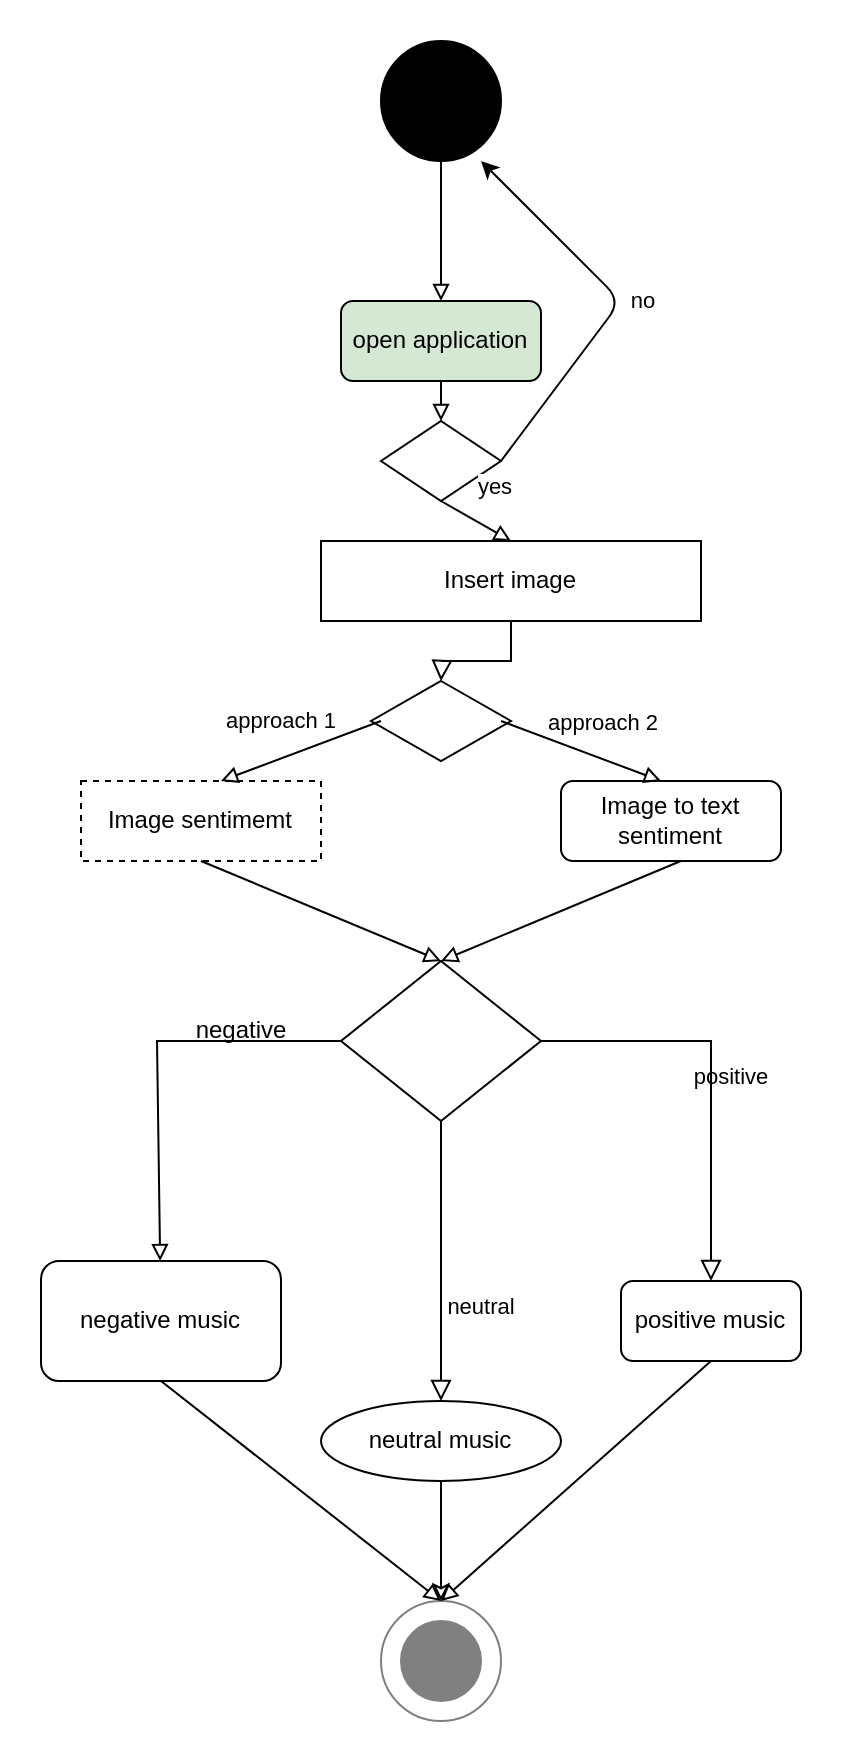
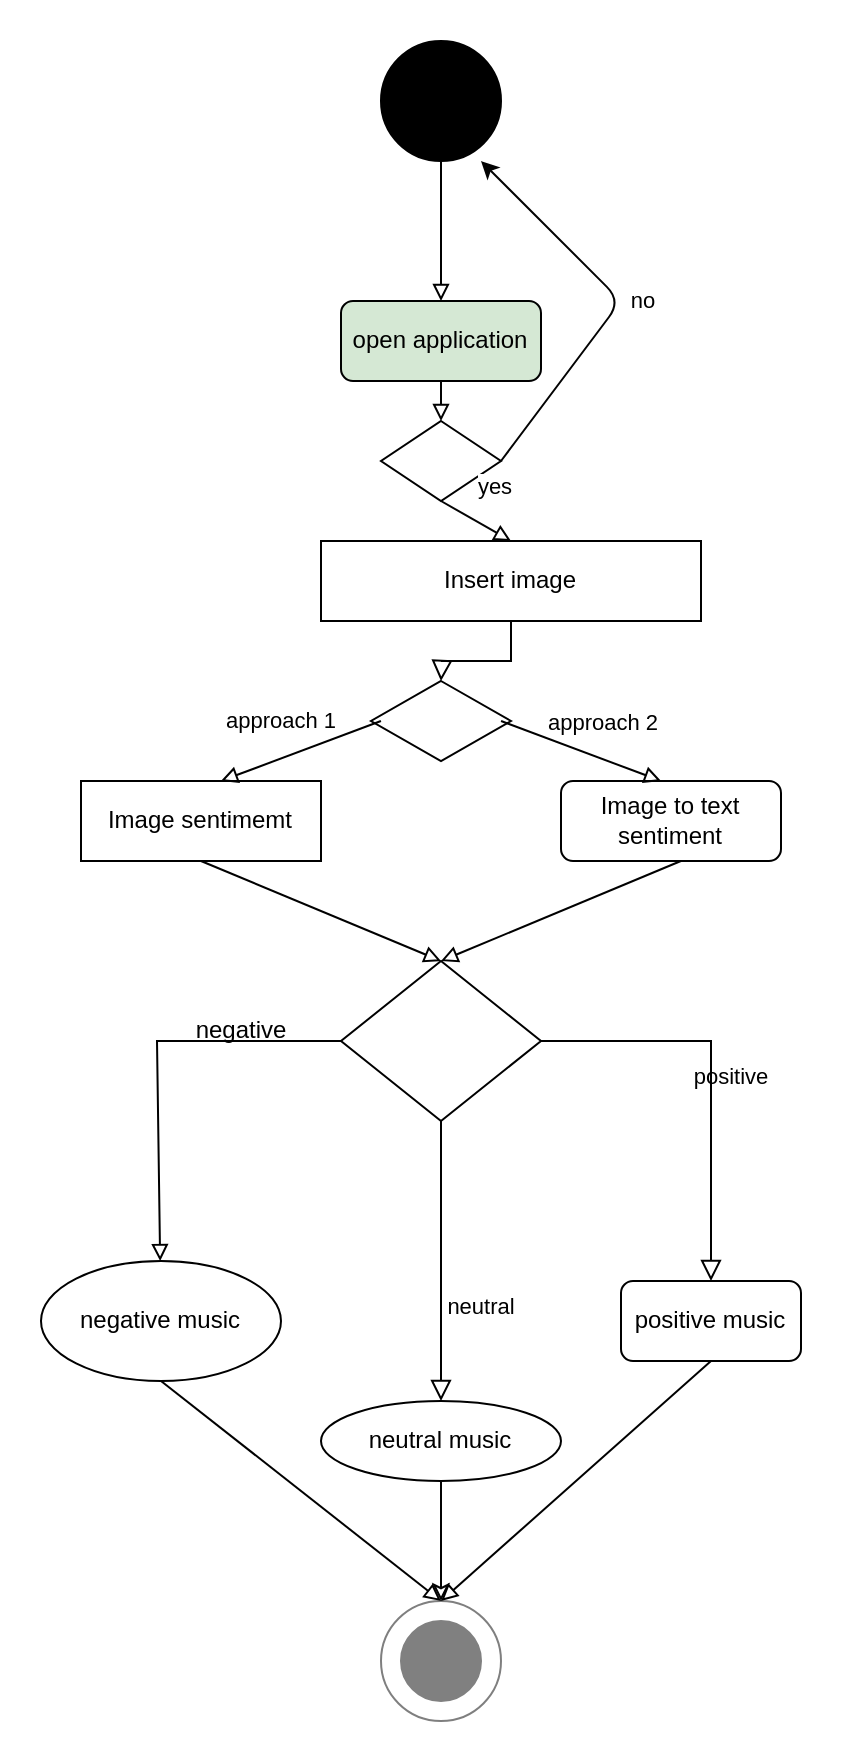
- <mxCell id="4" value="Image sentimemt" style="rounded=0;whiteSpace=wrap;html=1;fontSize=12;glass=0;strokeWidth=1;shadow=0;fillColor=none;arcSize=50;dashed=1;" parent="1" vertex="1"><mxGeometry x="40" y="390" width="120" height="40" as="geometry" /></mxCell>
+ <mxCell id="4" value="Image sentimemt" style="rounded=0;whiteSpace=wrap;html=1;fontSize=12;glass=0;strokeWidth=1;shadow=0;fillColor=none;arcSize=50;" parent="1" vertex="1"><mxGeometry x="40" y="390" width="120" height="40" as="geometry" /></mxCell>
- <mxCell id="14" value="negative music" style="rounded=1;whiteSpace=wrap;html=1;" vertex="1" parent="1"><mxGeometry x="20" y="630" width="120" height="60" as="geometry" /></mxCell>
+ <mxCell id="14" value="negative music" style="ellipse;whiteSpace=wrap;html=1;" vertex="1" parent="1"><mxGeometry x="20" y="630" width="120" height="60" as="geometry" /></mxCell>
